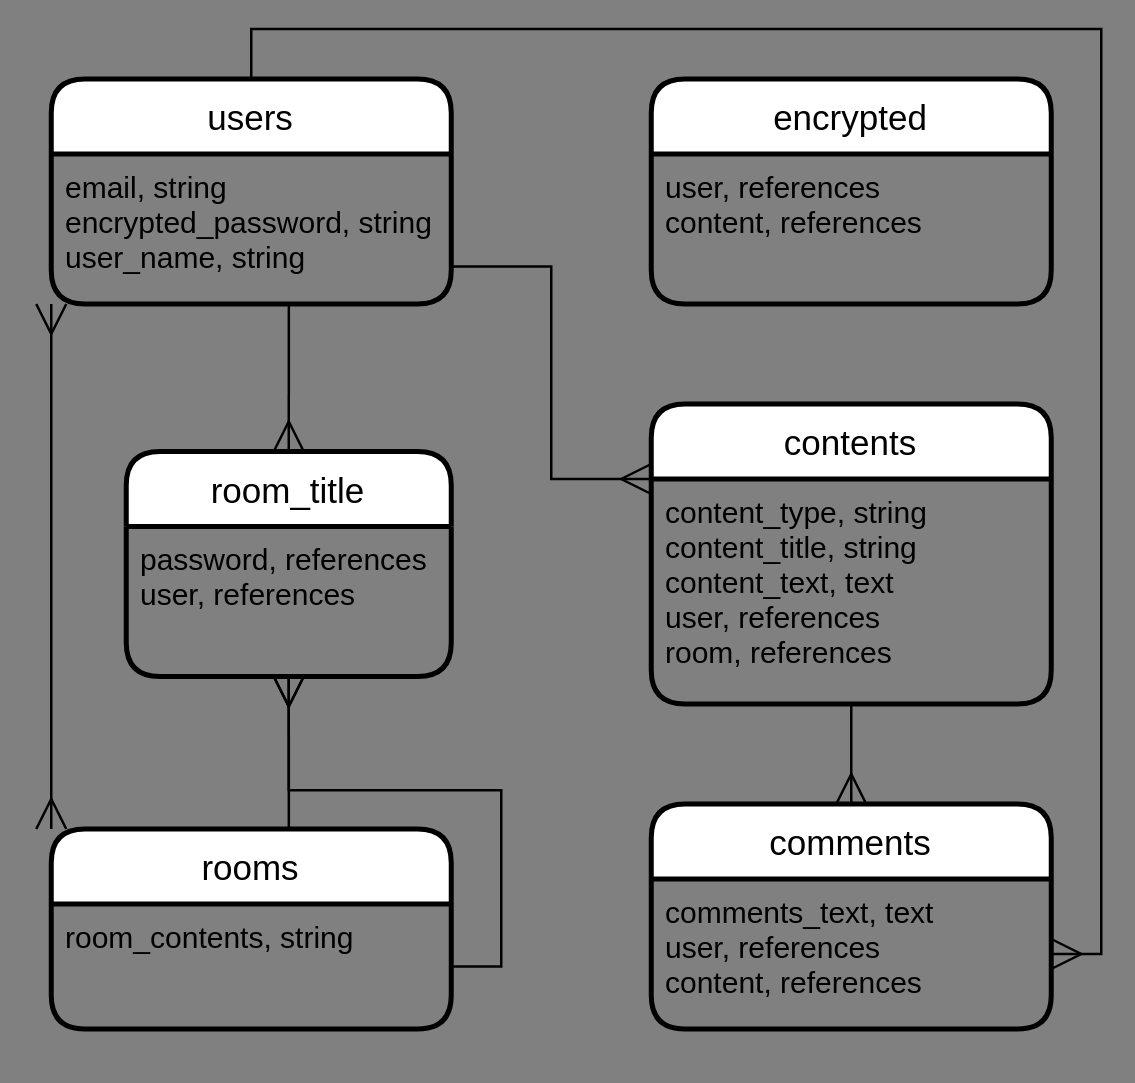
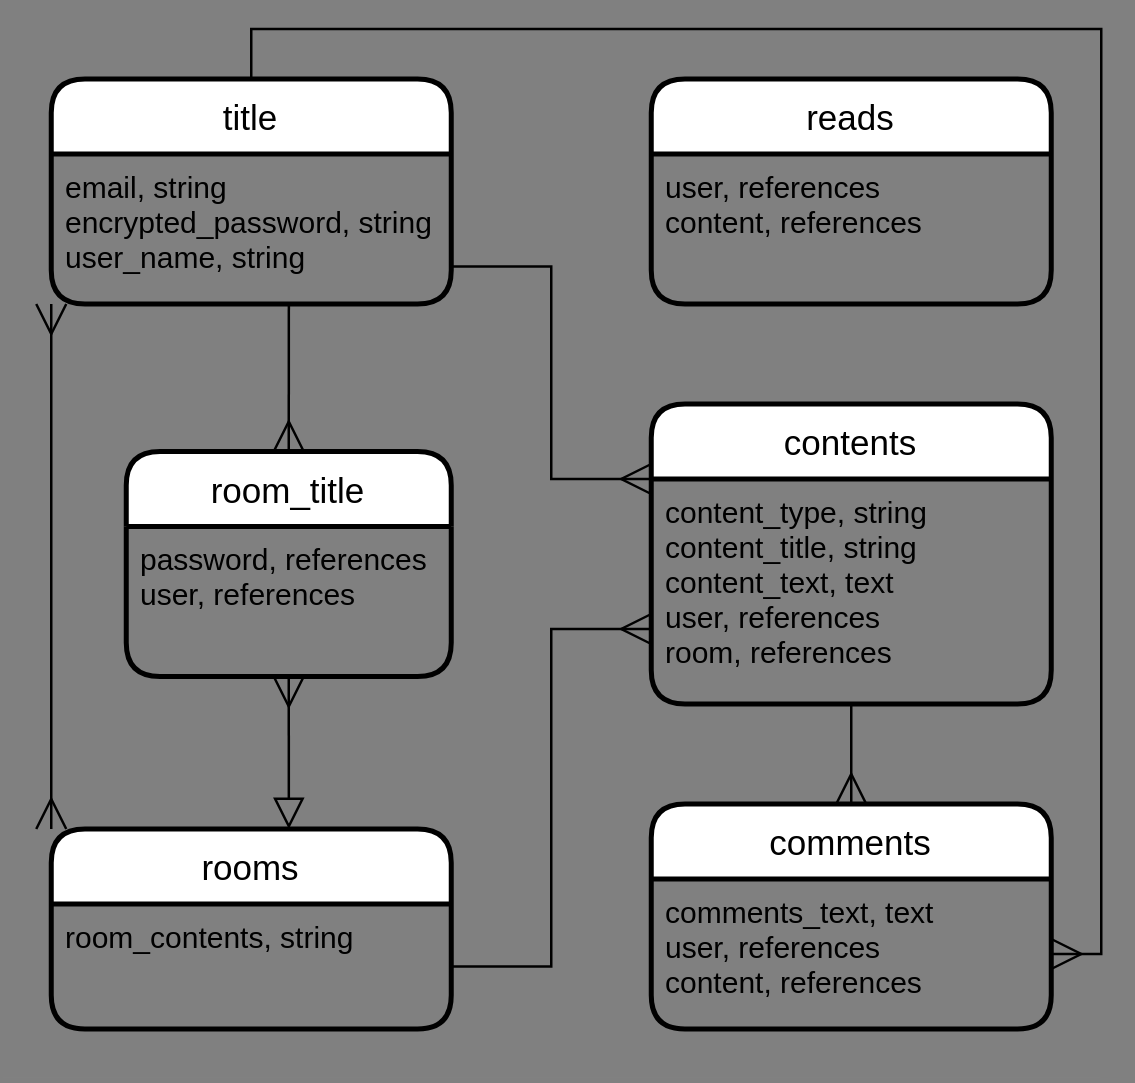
- <mxCell id="3" value="users" style="swimlane;childLayout=stackLayout;horizontal=1;startSize=30;horizontalStack=0;rounded=1;fontSize=14;fontStyle=0;strokeWidth=2;resizeParent=0;resizeLast=1;shadow=0;dashed=0;align=center;" parent="1" vertex="1"><mxGeometry x="20" y="20" width="160" height="90" as="geometry" /></mxCell>
+ <mxCell id="3" value="title" style="swimlane;childLayout=stackLayout;horizontal=1;startSize=30;horizontalStack=0;rounded=1;fontSize=14;fontStyle=0;strokeWidth=2;resizeParent=0;resizeLast=1;shadow=0;dashed=0;align=center;" parent="1" vertex="1"><mxGeometry x="20" y="20" width="160" height="90" as="geometry" /></mxCell>
- <mxCell id="10" value="encrypted" style="swimlane;childLayout=stackLayout;horizontal=1;startSize=30;horizontalStack=0;rounded=1;fontSize=14;fontStyle=0;strokeWidth=2;resizeParent=0;resizeLast=1;shadow=0;dashed=0;align=center;" parent="1" vertex="1"><mxGeometry x="260" y="20" width="160" height="90" as="geometry" /></mxCell>
+ <mxCell id="10" value="reads" style="swimlane;childLayout=stackLayout;horizontal=1;startSize=30;horizontalStack=0;rounded=1;fontSize=14;fontStyle=0;strokeWidth=2;resizeParent=0;resizeLast=1;shadow=0;dashed=0;align=center;" parent="1" vertex="1"><mxGeometry x="260" y="20" width="160" height="90" as="geometry" /></mxCell>
- <mxCell id="18" style="edgeStyle=orthogonalEdgeStyle;rounded=0;orthogonalLoop=1;jettySize=auto;html=1;exitX=1;exitY=0.5;exitDx=0;exitDy=0;endSize=10;startSize=10;endArrow=ERmany;endFill=0;" parent="1" source="9" target="7" edge="1"><mxGeometry relative="1" as="geometry" /></mxCell>
+ <mxCell id="18" style="edgeStyle=orthogonalEdgeStyle;rounded=0;orthogonalLoop=1;jettySize=auto;html=1;exitX=1;exitY=0.5;exitDx=0;exitDy=0;entryX=0;entryY=0.75;entryDx=0;entryDy=0;endSize=10;startSize=10;endArrow=ERmany;endFill=0;" parent="1" source="9" target="14" edge="1"><mxGeometry relative="1" as="geometry" /></mxCell>
- <mxCell id="13" style="edgeStyle=orthogonalEdgeStyle;rounded=0;orthogonalLoop=1;jettySize=auto;html=1;exitX=0.5;exitY=1;exitDx=0;exitDy=0;entryX=0.594;entryY=0;entryDx=0;entryDy=0;entryPerimeter=0;startArrow=ERmany;startFill=0;endArrow=none;endFill=0;endSize=10;startSize=10;" parent="1" source="7" target="8" edge="1"><mxGeometry relative="1" as="geometry" /></mxCell>
+ <mxCell id="13" style="edgeStyle=orthogonalEdgeStyle;rounded=0;orthogonalLoop=1;jettySize=auto;html=1;exitX=0.5;exitY=1;exitDx=0;exitDy=0;entryX=0.594;entryY=0;entryDx=0;entryDy=0;entryPerimeter=0;startArrow=ERmany;startFill=0;endArrow=block;endFill=0;endSize=10;startSize=10;" parent="1" source="7" target="8" edge="1"><mxGeometry relative="1" as="geometry" /></mxCell>
